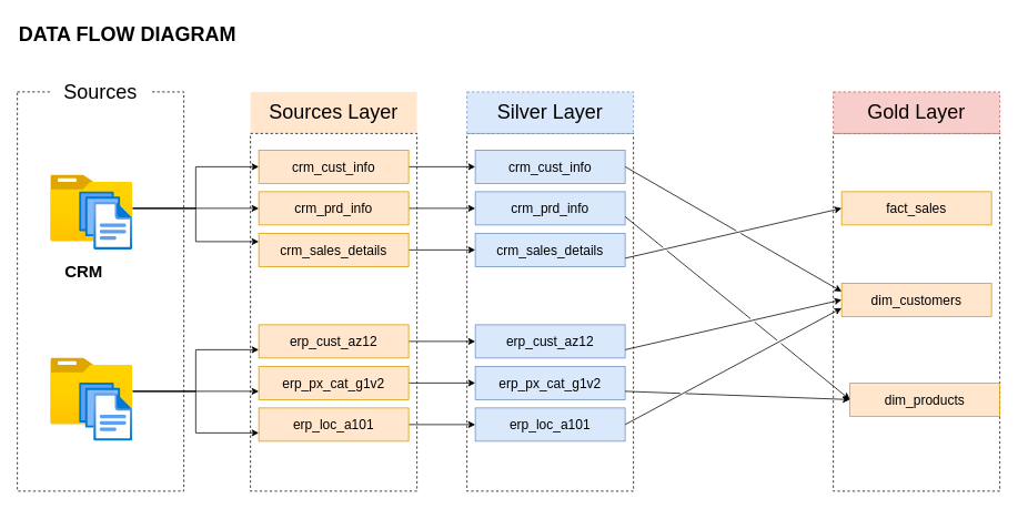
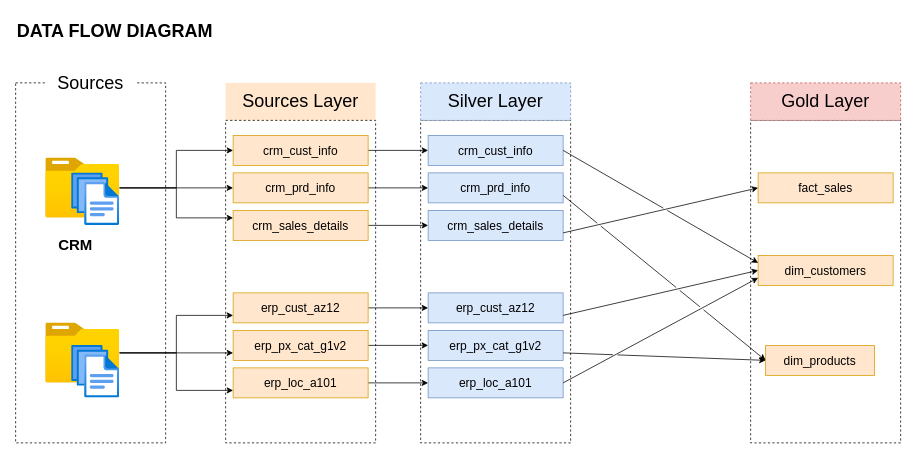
- <mxCell id="42" value="&lt;span style=&quot;font-size: 16px;&quot;&gt;dim_products&lt;/span&gt;" style="text;html=1;align=center;verticalAlign=middle;whiteSpace=wrap;rounded=0;fillColor=#ffe6cc;strokeColor=#d79b00;" vertex="1" parent="1"><mxGeometry x="1020" y="460" width="180" height="40" as="geometry" /></mxCell>
+ <mxCell id="42" value="&lt;span style=&quot;font-size: 16px;&quot;&gt;dim_products&lt;/span&gt;" style="text;html=1;align=center;verticalAlign=middle;whiteSpace=wrap;rounded=0;fillColor=#ffe6cc;strokeColor=#d79b00;" vertex="1" parent="1"><mxGeometry x="1020" y="460" width="145" height="40" as="geometry" /></mxCell>
